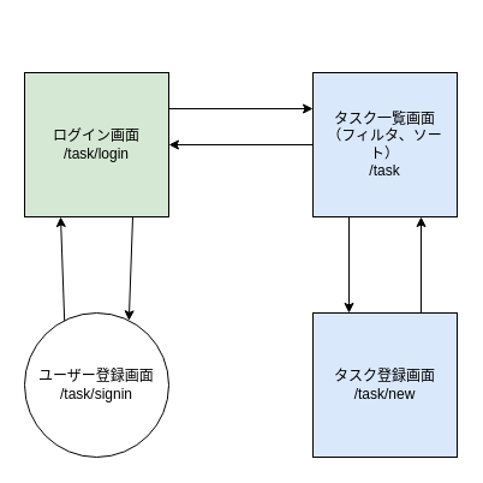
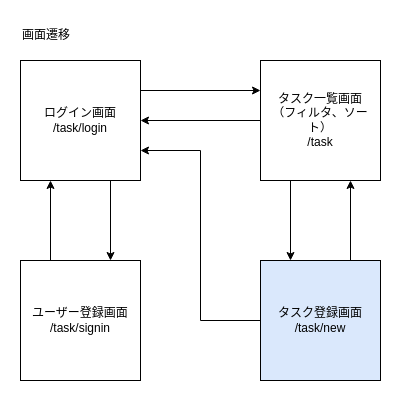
+ <mxCell id="13" value="画面遷移" style="text;html=1;strokeColor=none;fillColor=none;align=left;verticalAlign=middle;whiteSpace=wrap;rounded=0;" vertex="1" parent="1"><mxGeometry x="20" y="20" width="360" height="30" as="geometry" /></mxCell>
- <mxCell id="2" value="ログイン画面&lt;br&gt;/task/login" style="rounded=0;whiteSpace=wrap;html=1;fillColor=#d5e8d4;" vertex="1" parent="1"><mxGeometry x="20" y="60" width="120" height="120" as="geometry" /></mxCell>
+ <mxCell id="2" value="ログイン画面&lt;br&gt;/task/login" style="rounded=0;whiteSpace=wrap;html=1;" vertex="1" parent="1"><mxGeometry x="20" y="60" width="120" height="120" as="geometry" /></mxCell>
- <mxCell id="3" value="タスク一覧画面&lt;br&gt;（フィルタ、ソート）&lt;br&gt;/task" style="rounded=0;whiteSpace=wrap;html=1;fillColor=#dae8fc;" vertex="1" parent="1"><mxGeometry x="260" y="60" width="120" height="120" as="geometry" /></mxCell>
+ <mxCell id="3" value="タスク一覧画面&lt;br&gt;（フィルタ、ソート）&lt;br&gt;/task" style="rounded=0;whiteSpace=wrap;html=1;" vertex="1" parent="1"><mxGeometry x="260" y="60" width="120" height="120" as="geometry" /></mxCell>
+ <mxCell id="12" value="" style="endArrow=classic;html=1;rounded=0;exitX=0;exitY=0.5;exitDx=0;exitDy=0;entryX=1;entryY=0.75;entryDx=0;entryDy=0;" edge="1" parent="1" source="5" target="2"><mxGeometry width="50" height="50" relative="1" as="geometry"><mxPoint x="270" y="160" as="sourcePoint" /><mxPoint x="200" y="150" as="targetPoint" /><Array as="points"><mxPoint x="200" y="320" /><mxPoint x="200" y="150" /></Array></mxGeometry></mxCell>
- <mxCell id="4" value="ユーザー登録画面&lt;br&gt;/task/signin" style="ellipse;whiteSpace=wrap;html=1;" vertex="1" parent="1"><mxGeometry x="20" y="260" width="120" height="120" as="geometry" /></mxCell>
+ <mxCell id="4" value="ユーザー登録画面&lt;br&gt;/task/signin" style="rounded=0;whiteSpace=wrap;html=1;" vertex="1" parent="1"><mxGeometry x="20" y="260" width="120" height="120" as="geometry" /></mxCell>
